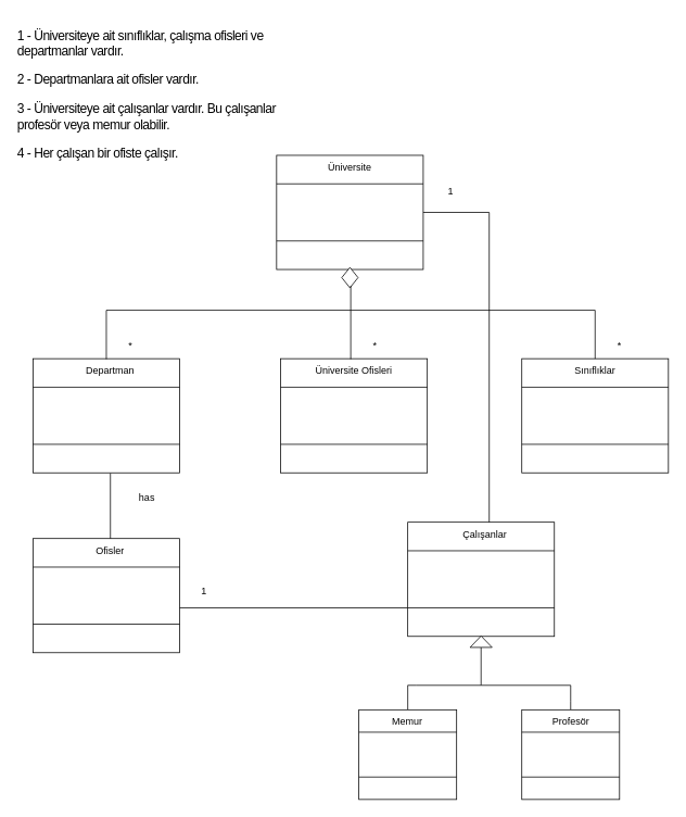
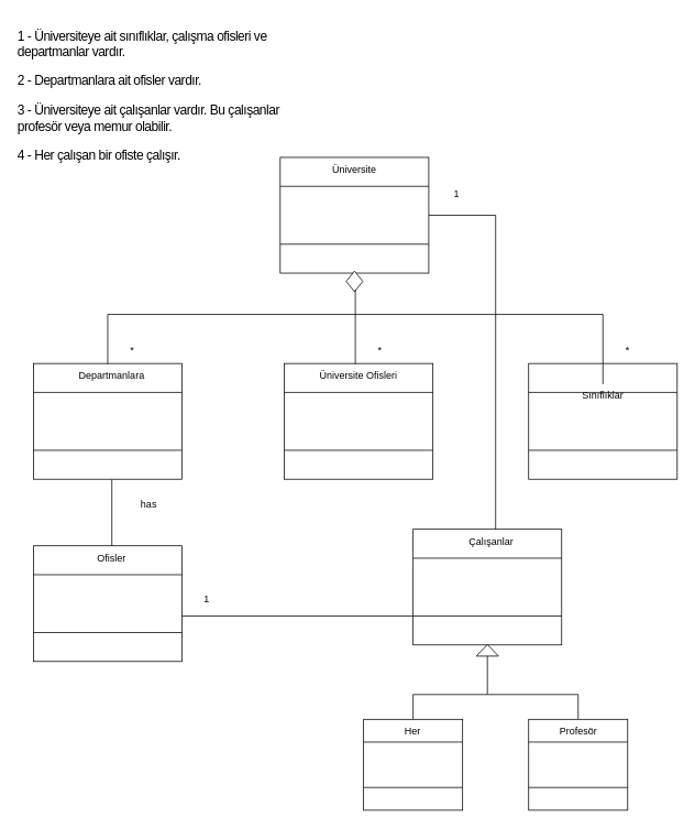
- <mxCell id="20" value="Departman" style="text;html=1;strokeColor=none;fillColor=none;align=center;verticalAlign=middle;whiteSpace=wrap;rounded=0;" vertex="1" parent="1"><mxGeometry x="50" y="439.41" width="170" height="30" as="geometry" /></mxCell>
+ <mxCell id="20" value="Departmanlara" style="text;html=1;strokeColor=none;fillColor=none;align=center;verticalAlign=middle;whiteSpace=wrap;rounded=0;" vertex="1" parent="1"><mxGeometry x="50" y="439.41" width="170" height="30" as="geometry" /></mxCell>
- <mxCell id="22" value="Sınıflıklar" style="text;html=1;strokeColor=none;fillColor=none;align=center;verticalAlign=middle;whiteSpace=wrap;rounded=0;" vertex="1" parent="1"><mxGeometry x="645" y="439.41" width="170" height="30" as="geometry" /></mxCell>
+ <mxCell id="22" value="Sınıflıklar" style="text;html=1;strokeColor=none;fillColor=none;align=center;verticalAlign=middle;whiteSpace=wrap;rounded=0;" vertex="1" parent="1"><mxGeometry x="645" y="464.41" width="170" height="30" as="geometry" /></mxCell>
- <mxCell id="55" value="Memur" style="text;html=1;strokeColor=none;fillColor=none;align=center;verticalAlign=middle;whiteSpace=wrap;rounded=0;" vertex="1" parent="1"><mxGeometry x="439" y="870" width="121" height="30" as="geometry" /></mxCell>
+ <mxCell id="55" value="Her" style="text;html=1;strokeColor=none;fillColor=none;align=center;verticalAlign=middle;whiteSpace=wrap;rounded=0;" vertex="1" parent="1"><mxGeometry x="439" y="870" width="121" height="30" as="geometry" /></mxCell>
